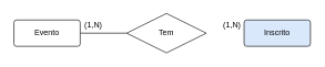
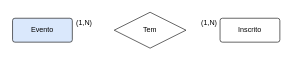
- <mxCell id="3" value="Evento" style="rounded=1;arcSize=10;whiteSpace=wrap;html=1;align=center;" parent="1" vertex="1"><mxGeometry x="20" y="30" width="100" height="40" as="geometry" /></mxCell>
+ <mxCell id="3" value="Evento" style="rounded=1;arcSize=10;whiteSpace=wrap;html=1;align=center;fillColor=#dae8fc;" parent="1" vertex="1"><mxGeometry x="20" y="30" width="100" height="40" as="geometry" /></mxCell>
- <mxCell id="2" style="edgeStyle=none;html=1;exitX=1;exitY=0.5;exitDx=0;exitDy=0;entryX=0;entryY=0.5;entryDx=0;entryDy=0;endArrow=none;endFill=0;" parent="1" source="3" target="5" edge="1"><mxGeometry relative="1" as="geometry" /></mxCell>
- <mxCell id="4" value="Inscrito" style="rounded=1;arcSize=10;whiteSpace=wrap;html=1;align=center;fillColor=#dae8fc;" parent="1" vertex="1"><mxGeometry x="367" y="30" width="100" height="40" as="geometry" /></mxCell>
+ <mxCell id="4" value="Inscrito" style="rounded=1;arcSize=10;whiteSpace=wrap;html=1;align=center;" parent="1" vertex="1"><mxGeometry x="367" y="30" width="100" height="40" as="geometry" /></mxCell>
